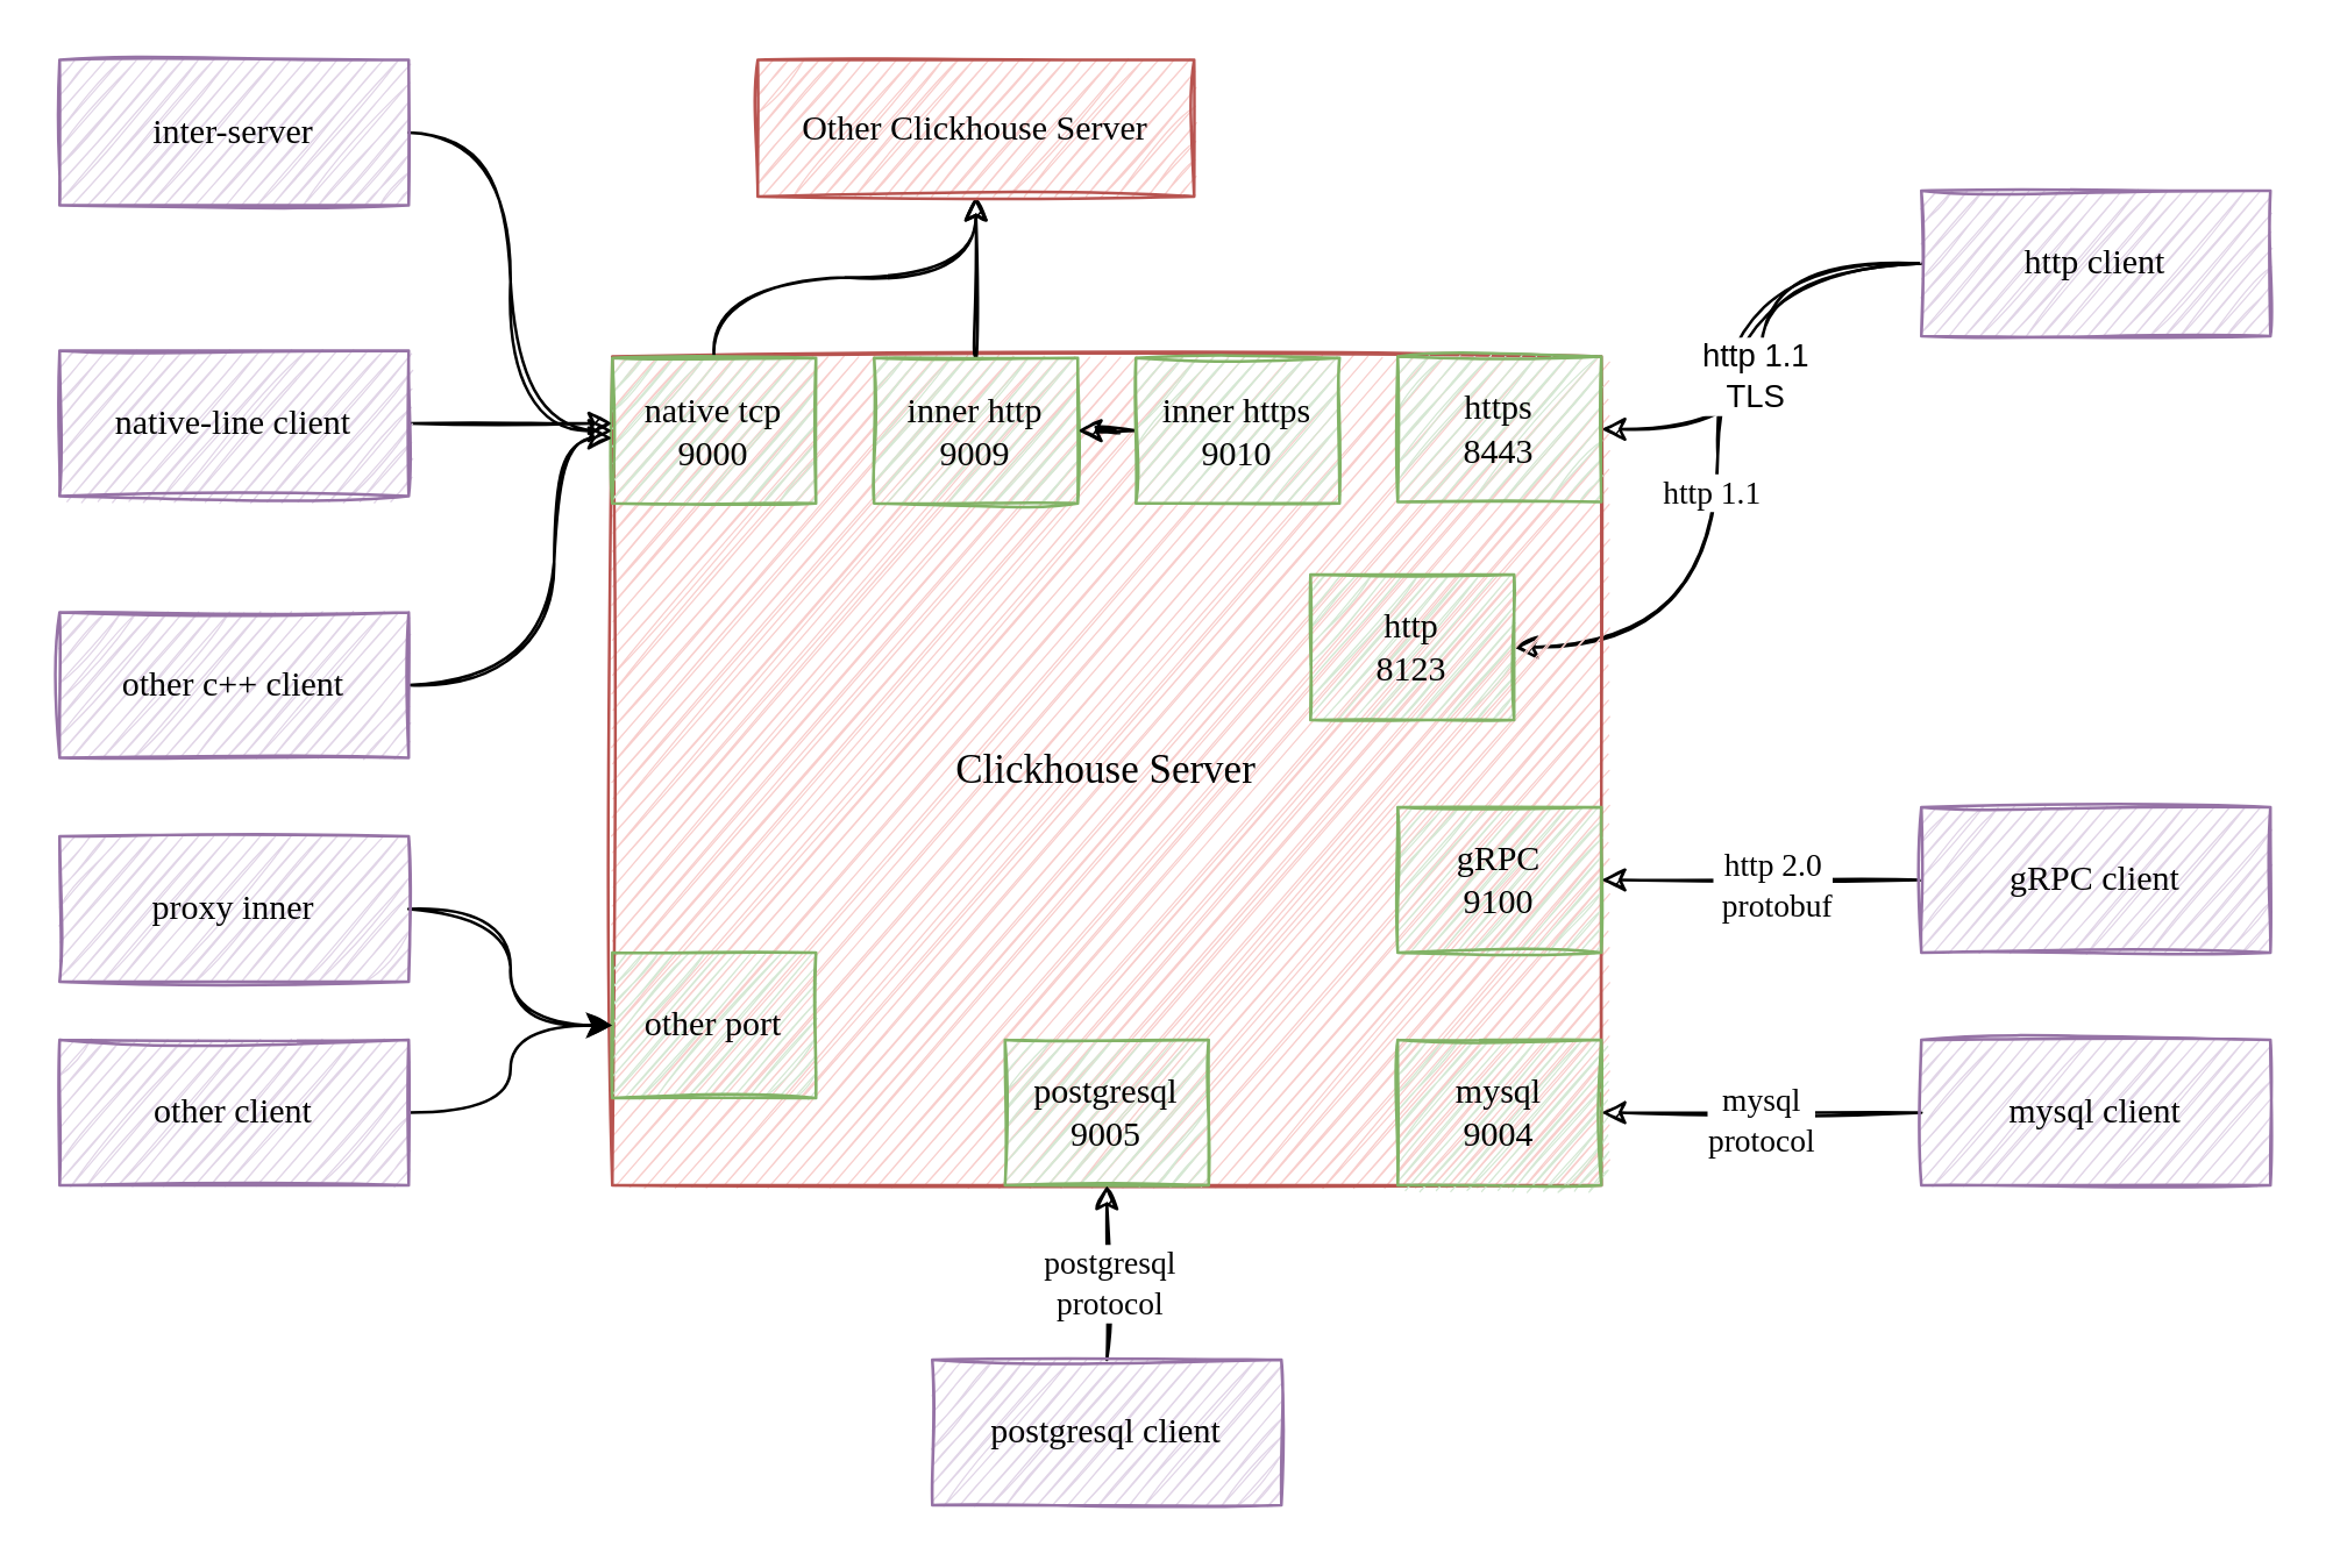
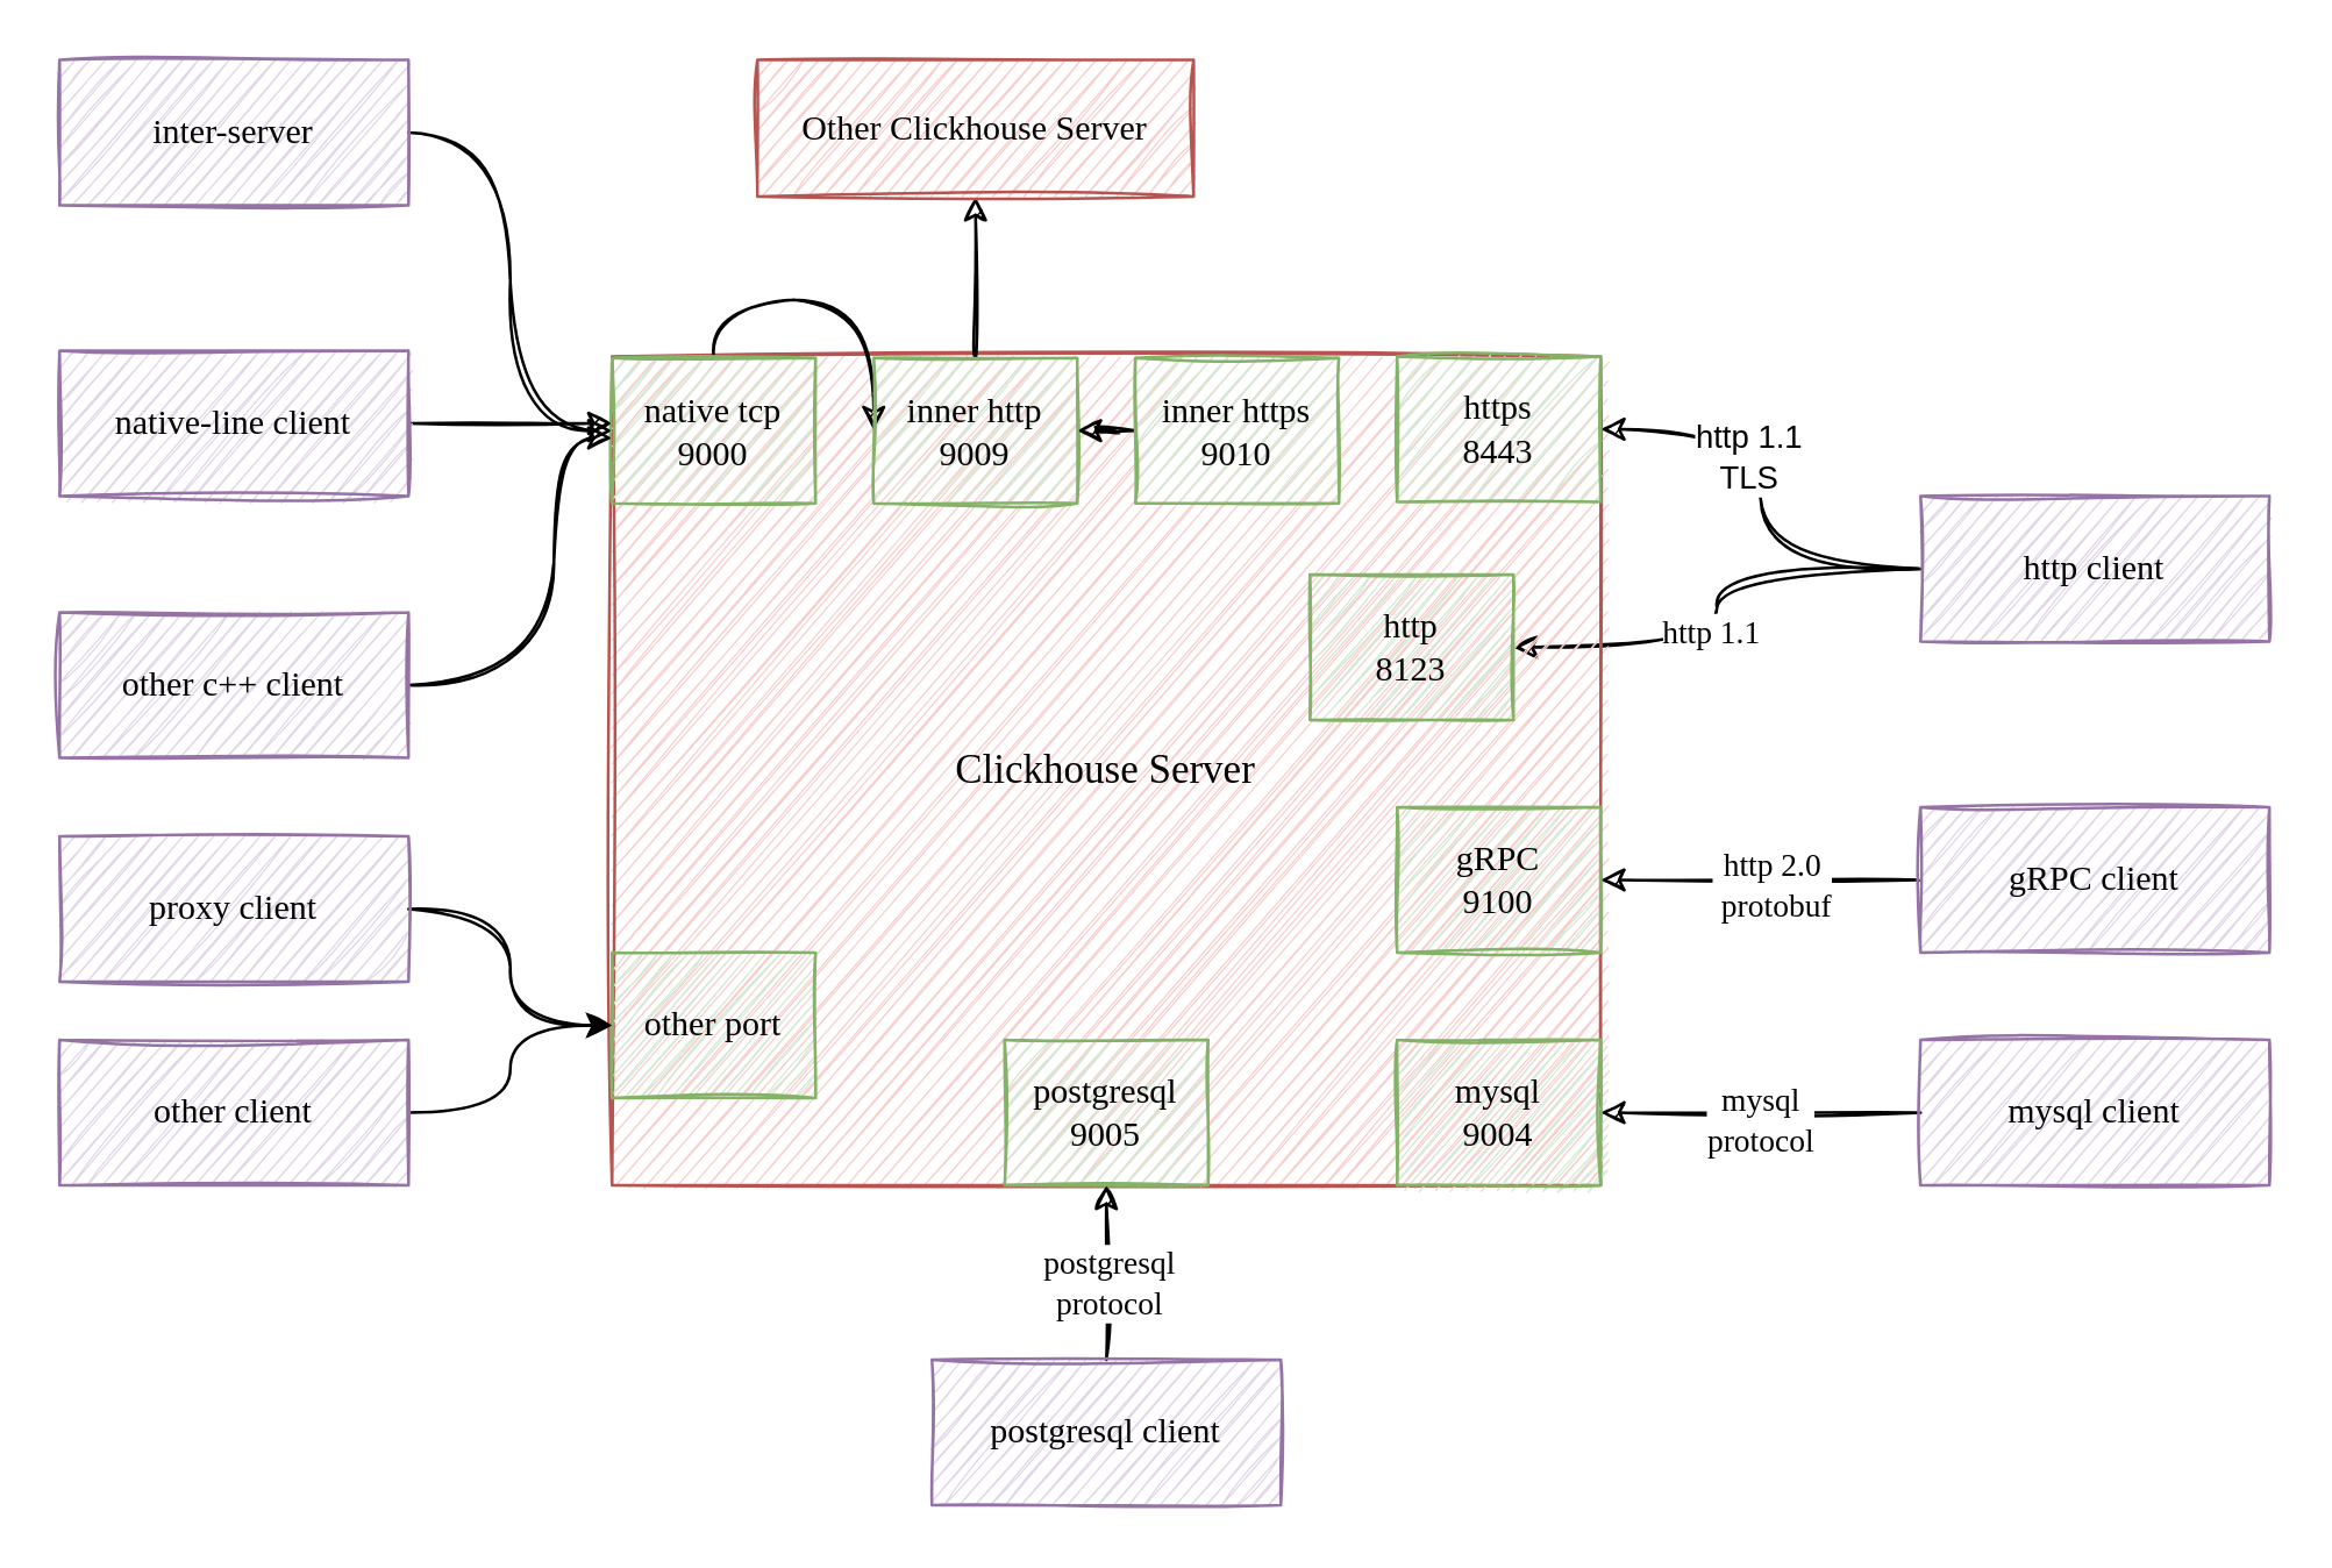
- <mxCell id="6" value="http client" style="rounded=0;whiteSpace=wrap;html=1;fillStyle=auto;fillColor=#e1d5e7;gradientDirection=north;sketch=1;strokeColor=#9673a6;fontFamily=Comic Sans MS;fontColor=#000000;gradientColor=none;glass=0;shadow=0;" parent="1" vertex="1"><mxGeometry x="660" y="65" width="120" height="50" as="geometry" /></mxCell>
+ <mxCell id="6" value="http client" style="rounded=0;whiteSpace=wrap;html=1;fillStyle=auto;fillColor=#e1d5e7;gradientDirection=north;sketch=1;strokeColor=#9673a6;fontFamily=Comic Sans MS;fontColor=#000000;gradientColor=none;glass=0;shadow=0;" parent="1" vertex="1"><mxGeometry x="660" y="170" width="120" height="50" as="geometry" /></mxCell>
- <mxCell id="9" style="edgeStyle=orthogonalEdgeStyle;curved=1;sketch=1;orthogonalLoop=1;jettySize=auto;html=1;exitX=0.5;exitY=0;exitDx=0;exitDy=0;entryX=0.5;entryY=1;entryDx=0;entryDy=0;" edge="1" parent="1" source="10" target="37"><mxGeometry relative="1" as="geometry" /></mxCell>
+ <mxCell id="9" style="edgeStyle=orthogonalEdgeStyle;curved=1;sketch=1;orthogonalLoop=1;jettySize=auto;html=1;exitX=0.5;exitY=0;exitDx=0;exitDy=0;" edge="1" parent="1" source="10" target="33"><mxGeometry relative="1" as="geometry" /></mxCell>
- <mxCell id="39" value="proxy inner" style="rounded=0;whiteSpace=wrap;html=1;fillStyle=auto;fillColor=#e1d5e7;gradientDirection=north;sketch=1;strokeColor=#9673a6;fontFamily=Comic Sans MS;fontColor=#000000;gradientColor=none;glass=0;shadow=0;" vertex="1" parent="1"><mxGeometry x="20" y="287" width="120" height="50" as="geometry" /></mxCell>
+ <mxCell id="39" value="proxy client" style="rounded=0;whiteSpace=wrap;html=1;fillStyle=auto;fillColor=#e1d5e7;gradientDirection=north;sketch=1;strokeColor=#9673a6;fontFamily=Comic Sans MS;fontColor=#000000;gradientColor=none;glass=0;shadow=0;" vertex="1" parent="1"><mxGeometry x="20" y="287" width="120" height="50" as="geometry" /></mxCell>
